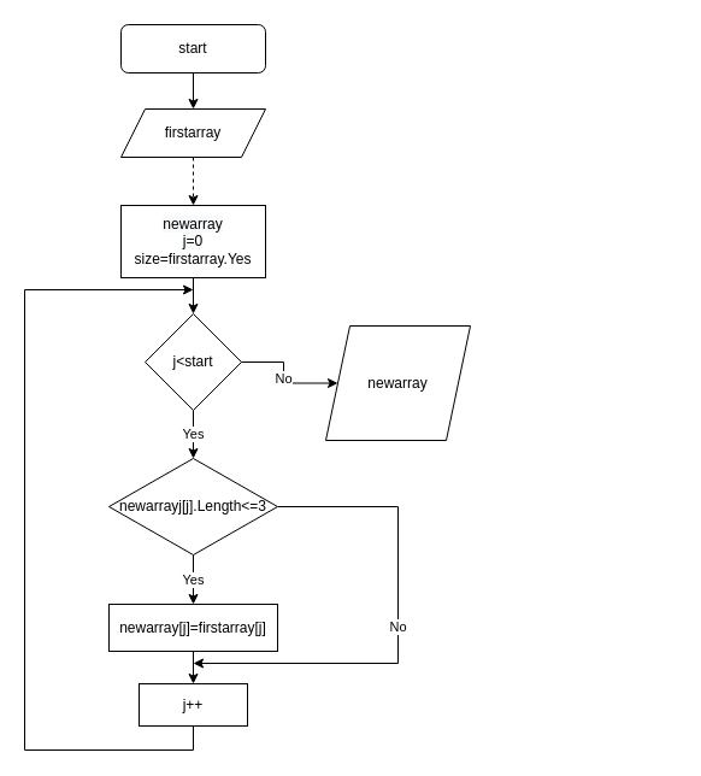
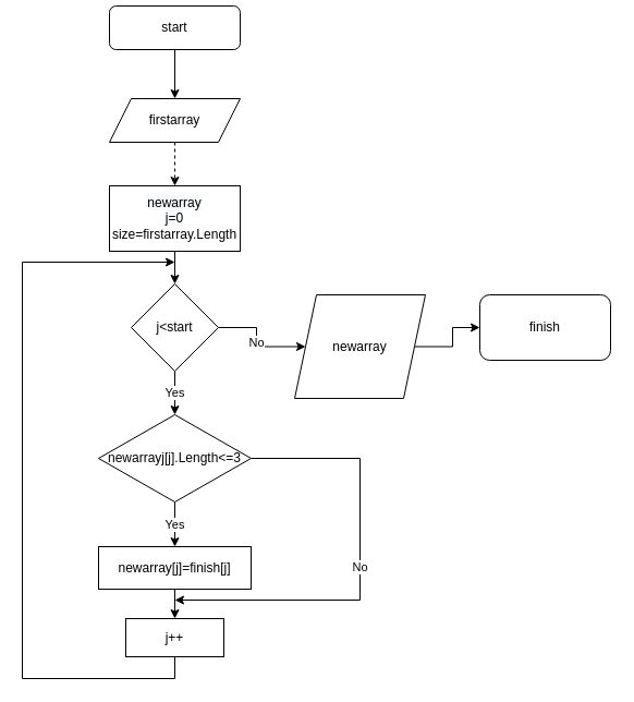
- <mxCell id="3" value="start" style="rounded=1;whiteSpace=wrap;html=1;" vertex="1" parent="1"><mxGeometry x="100" y="20" width="120" height="40" as="geometry" /></mxCell>
+ <mxCell id="3" value="start" style="rounded=1;whiteSpace=wrap;html=1;" vertex="1" parent="1"><mxGeometry x="100" y="5" width="120" height="40" as="geometry" /></mxCell>
- <mxCell id="16" value="&lt;span style=&quot;color: rgb(0, 0, 0); font-family: Helvetica; font-size: 12px; font-style: normal; font-variant-ligatures: normal; font-variant-caps: normal; font-weight: 400; letter-spacing: normal; orphans: 2; text-align: center; text-indent: 0px; text-transform: none; widows: 2; word-spacing: 0px; -webkit-text-stroke-width: 0px; background-color: rgb(248, 249, 250); text-decoration-thickness: initial; text-decoration-style: initial; text-decoration-color: initial; float: none; display: inline !important;&quot;&gt;newarray&lt;/span&gt;&lt;br style=&quot;color: rgb(0, 0, 0); font-family: Helvetica; font-size: 12px; font-style: normal; font-variant-ligatures: normal; font-variant-caps: normal; font-weight: 400; letter-spacing: normal; orphans: 2; text-align: center; text-indent: 0px; text-transform: none; widows: 2; word-spacing: 0px; -webkit-text-stroke-width: 0px; background-color: rgb(248, 249, 250); text-decoration-thickness: initial; text-decoration-style: initial; text-decoration-color: initial;&quot;&gt;&lt;span style=&quot;color: rgb(0, 0, 0); font-family: Helvetica; font-size: 12px; font-style: normal; font-variant-ligatures: normal; font-variant-caps: normal; font-weight: 400; letter-spacing: normal; orphans: 2; text-align: center; text-indent: 0px; text-transform: none; widows: 2; word-spacing: 0px; -webkit-text-stroke-width: 0px; background-color: rgb(248, 249, 250); text-decoration-thickness: initial; text-decoration-style: initial; text-decoration-color: initial; float: none; display: inline !important;&quot;&gt;j=0&lt;br&gt;&lt;/span&gt;size=firstarray.Yes" style="rounded=0;whiteSpace=wrap;html=1;" vertex="1" parent="1"><mxGeometry x="100" y="170" width="120" height="60" as="geometry" /></mxCell>
+ <mxCell id="16" value="&lt;span style=&quot;color: rgb(0, 0, 0); font-family: Helvetica; font-size: 12px; font-style: normal; font-variant-ligatures: normal; font-variant-caps: normal; font-weight: 400; letter-spacing: normal; orphans: 2; text-align: center; text-indent: 0px; text-transform: none; widows: 2; word-spacing: 0px; -webkit-text-stroke-width: 0px; background-color: rgb(248, 249, 250); text-decoration-thickness: initial; text-decoration-style: initial; text-decoration-color: initial; float: none; display: inline !important;&quot;&gt;newarray&lt;/span&gt;&lt;br style=&quot;color: rgb(0, 0, 0); font-family: Helvetica; font-size: 12px; font-style: normal; font-variant-ligatures: normal; font-variant-caps: normal; font-weight: 400; letter-spacing: normal; orphans: 2; text-align: center; text-indent: 0px; text-transform: none; widows: 2; word-spacing: 0px; -webkit-text-stroke-width: 0px; background-color: rgb(248, 249, 250); text-decoration-thickness: initial; text-decoration-style: initial; text-decoration-color: initial;&quot;&gt;&lt;span style=&quot;color: rgb(0, 0, 0); font-family: Helvetica; font-size: 12px; font-style: normal; font-variant-ligatures: normal; font-variant-caps: normal; font-weight: 400; letter-spacing: normal; orphans: 2; text-align: center; text-indent: 0px; text-transform: none; widows: 2; word-spacing: 0px; -webkit-text-stroke-width: 0px; background-color: rgb(248, 249, 250); text-decoration-thickness: initial; text-decoration-style: initial; text-decoration-color: initial; float: none; display: inline !important;&quot;&gt;j=0&lt;br&gt;&lt;/span&gt;size=firstarray.Length" style="rounded=0;whiteSpace=wrap;html=1;" vertex="1" parent="1"><mxGeometry x="100" y="170" width="120" height="60" as="geometry" /></mxCell>
+ <mxCell id="14" value="finish" style="rounded=1;whiteSpace=wrap;html=1;" vertex="1" parent="1"><mxGeometry x="440" y="270" width="120" height="60" as="geometry" /></mxCell>
+ <mxCell id="12" style="edgeStyle=orthogonalEdgeStyle;rounded=0;orthogonalLoop=1;jettySize=auto;html=1;exitX=1;exitY=0.5;exitDx=0;exitDy=0;" edge="1" parent="1" source="13" target="14"><mxGeometry relative="1" as="geometry" /></mxCell>
- <mxCell id="18" value="newarray[j]=firstarray[j]" style="rounded=0;whiteSpace=wrap;html=1;" vertex="1" parent="1"><mxGeometry x="90" y="501" width="140" height="39" as="geometry" /></mxCell>
+ <mxCell id="18" value="newarray[j]=finish[j]" style="rounded=0;whiteSpace=wrap;html=1;" vertex="1" parent="1"><mxGeometry x="90" y="501" width="140" height="39" as="geometry" /></mxCell>
